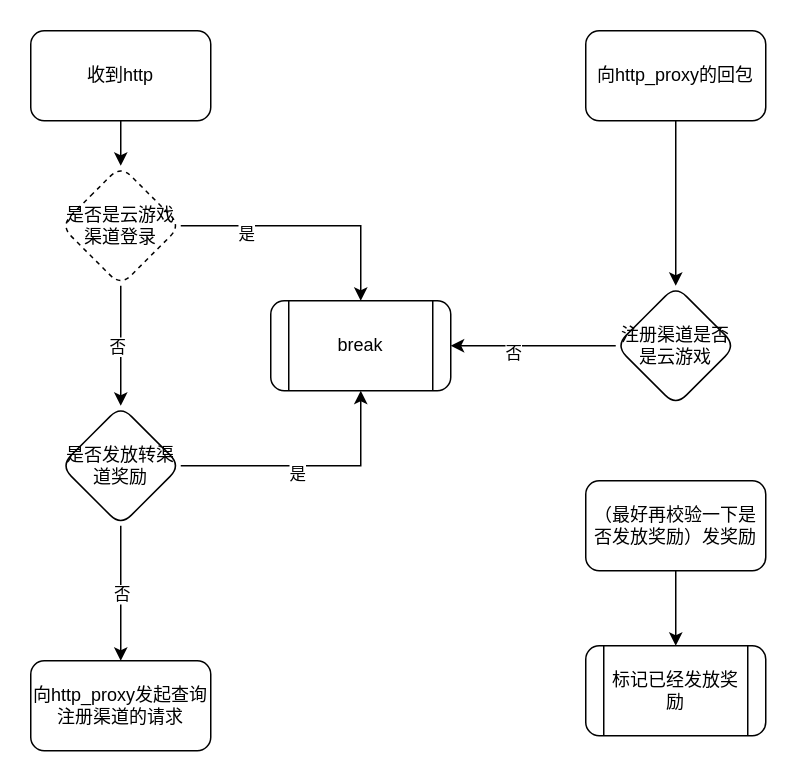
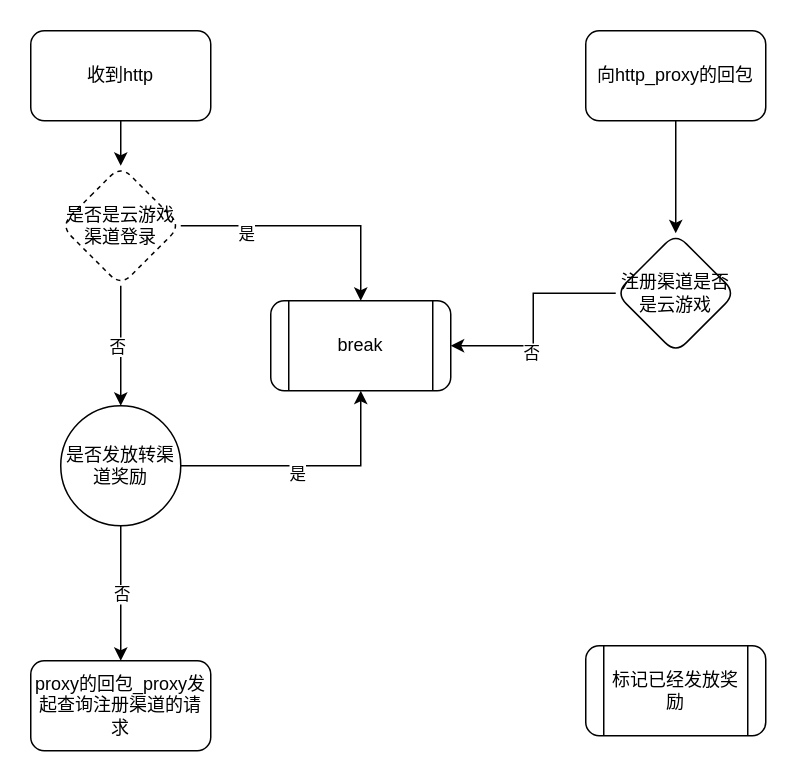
- <mxCell id="20" value="注册渠道是否是云游戏" style="rhombus;whiteSpace=wrap;html=1;rounded=1;" vertex="1" parent="1"><mxGeometry x="410" y="190" width="80" height="80" as="geometry" /></mxCell>
+ <mxCell id="20" value="注册渠道是否是云游戏" style="rhombus;whiteSpace=wrap;html=1;rounded=1;" vertex="1" parent="1"><mxGeometry x="410" y="155" width="80" height="80" as="geometry" /></mxCell>
- <mxCell id="8" value="是否发放转渠道奖励" style="rhombus;whiteSpace=wrap;html=1;rounded=1;" vertex="1" parent="1"><mxGeometry x="40" y="270" width="80" height="80" as="geometry" /></mxCell>
+ <mxCell id="8" value="是否发放转渠道奖励" style="ellipse;whiteSpace=wrap;html=1;" vertex="1" parent="1"><mxGeometry x="40" y="270" width="80" height="80" as="geometry" /></mxCell>
- <mxCell id="22" value="（最好再校验一下是否发放奖励）发奖励" style="whiteSpace=wrap;html=1;rounded=1;" vertex="1" parent="1"><mxGeometry x="390" y="320" width="120" height="60" as="geometry" /></mxCell>
- <mxCell id="21" value="" style="edgeStyle=orthogonalEdgeStyle;rounded=0;orthogonalLoop=1;jettySize=auto;html=1;" edge="1" parent="1" source="22" target="23"><mxGeometry relative="1" as="geometry" /></mxCell>
- <mxCell id="10" value="向http_proxy发起查询注册渠道的请求" style="whiteSpace=wrap;html=1;rounded=1;" vertex="1" parent="1"><mxGeometry x="20" y="440" width="120" height="60" as="geometry" /></mxCell>
+ <mxCell id="10" value="proxy的回包_proxy发起查询注册渠道的请求" style="whiteSpace=wrap;html=1;rounded=1;" vertex="1" parent="1"><mxGeometry x="20" y="440" width="120" height="60" as="geometry" /></mxCell>
